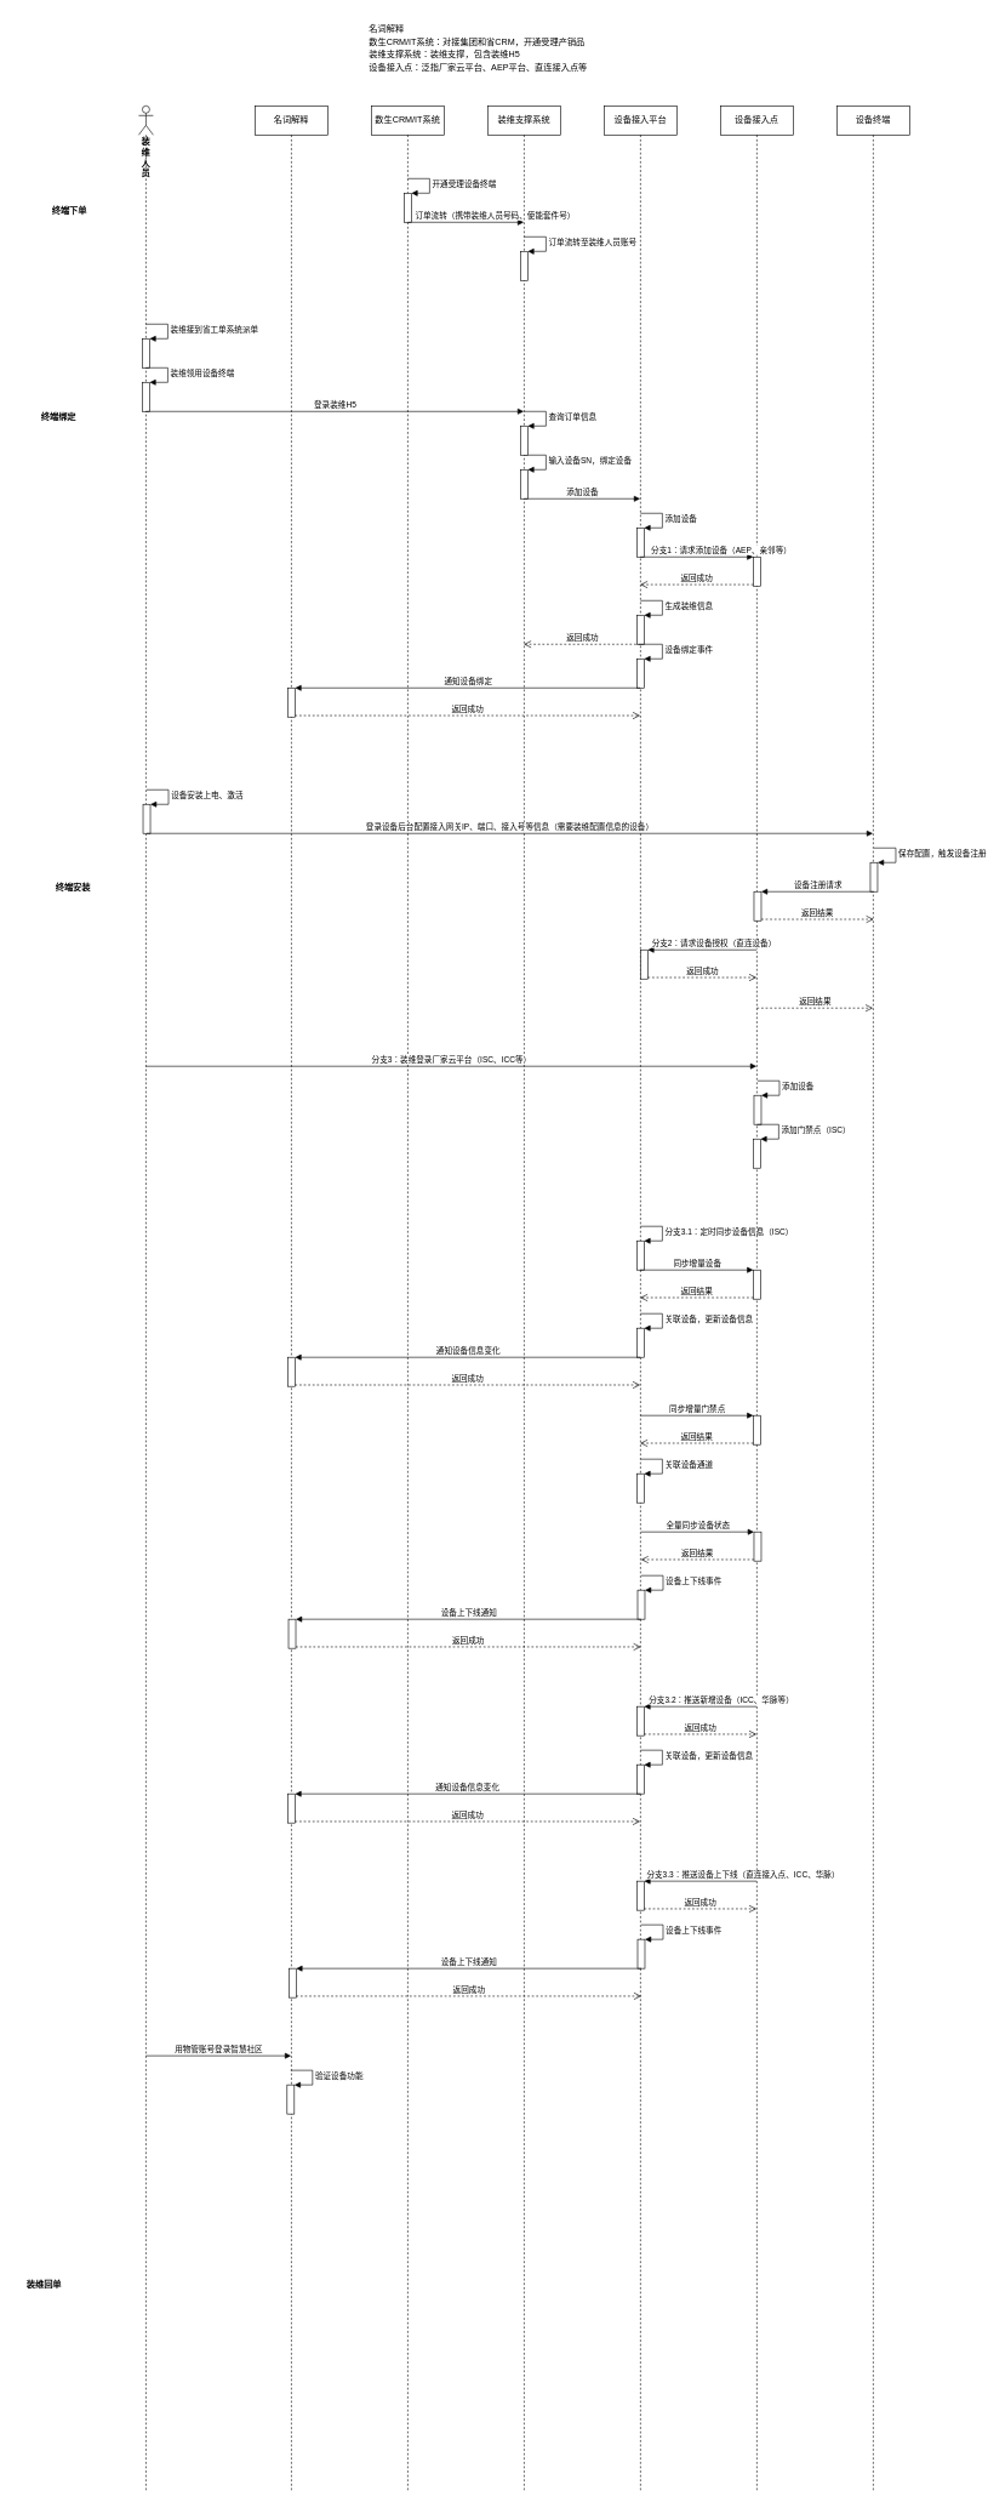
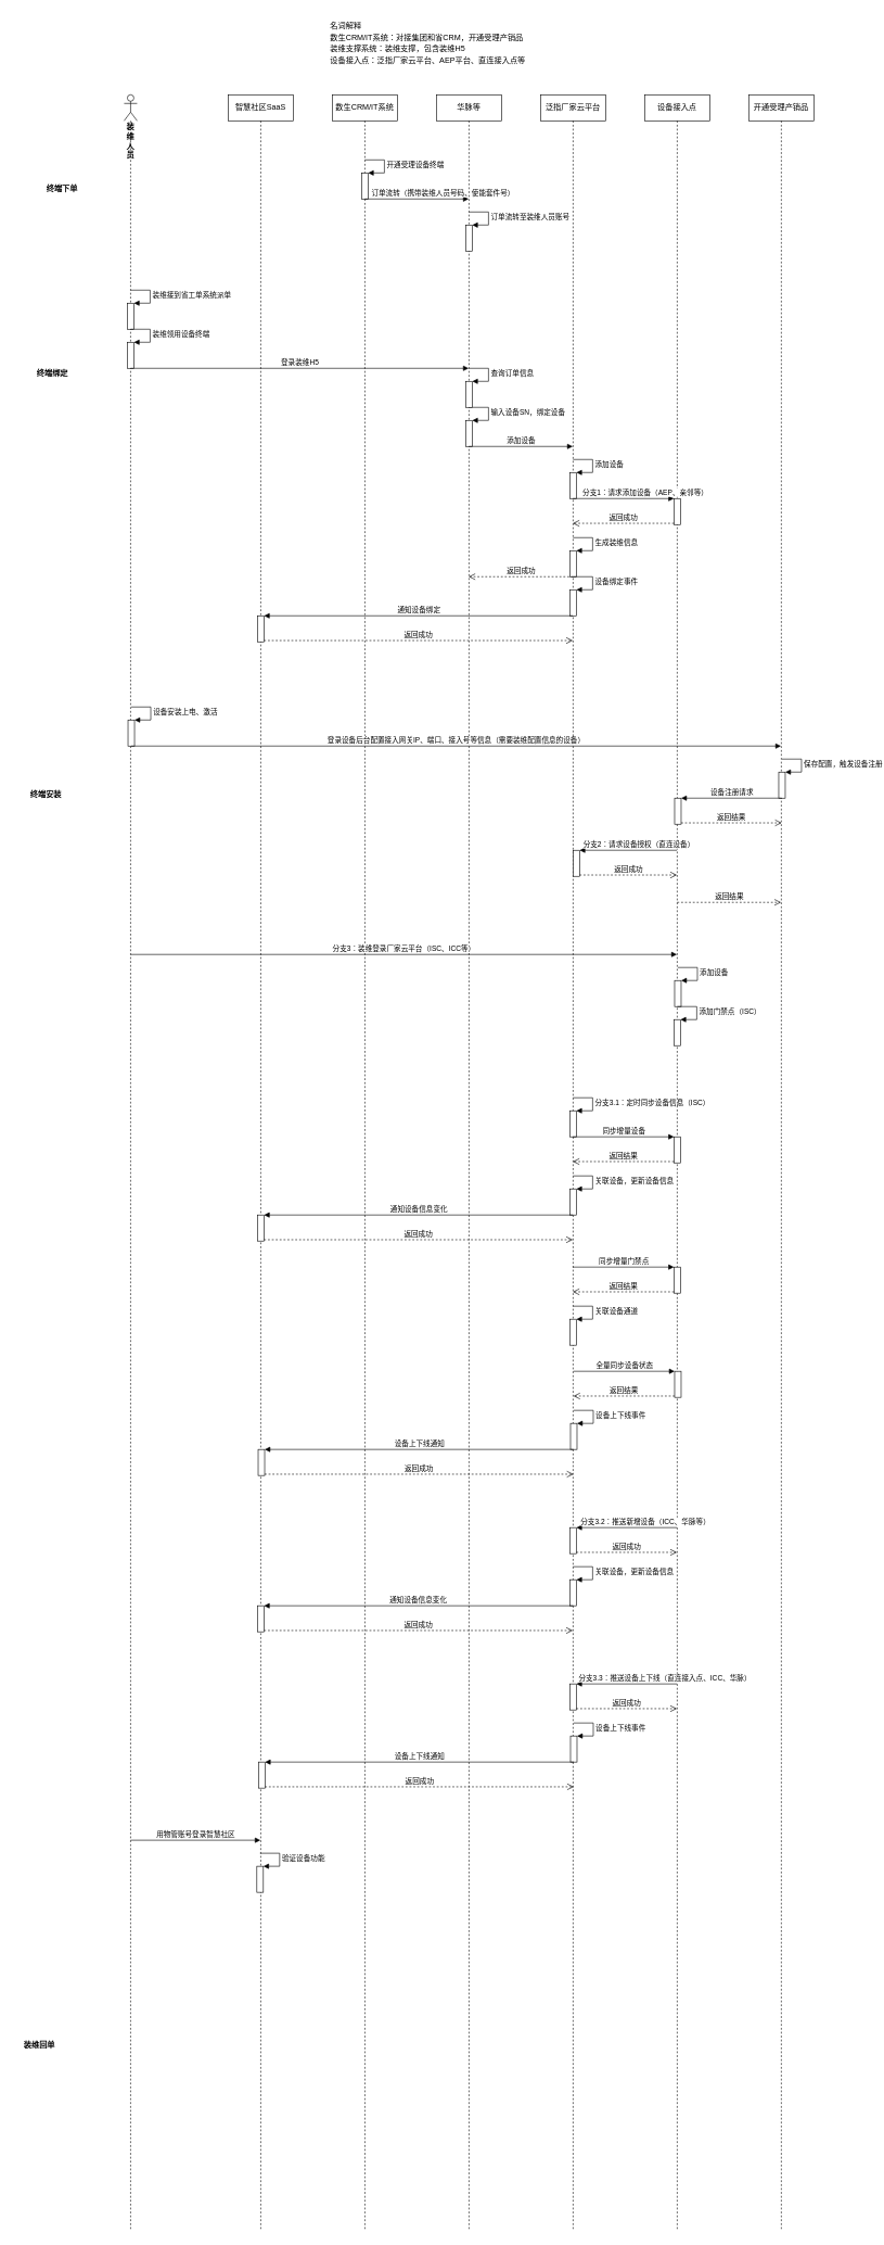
- <mxCell id="2" value="名词解释" style="shape=umlLifeline;perimeter=lifelinePerimeter;whiteSpace=wrap;html=1;container=1;collapsible=0;recursiveResize=0;outlineConnect=0;" vertex="1" parent="1"><mxGeometry x="350" y="145" width="100" height="3280" as="geometry" /></mxCell>
+ <mxCell id="2" value="智慧社区SaaS" style="shape=umlLifeline;perimeter=lifelinePerimeter;whiteSpace=wrap;html=1;container=1;collapsible=0;recursiveResize=0;outlineConnect=0;" vertex="1" parent="1"><mxGeometry x="350" y="145" width="100" height="3280" as="geometry" /></mxCell>
- <mxCell id="13" value="装维支撑系统" style="shape=umlLifeline;perimeter=lifelinePerimeter;whiteSpace=wrap;html=1;container=1;collapsible=0;recursiveResize=0;outlineConnect=0;" parent="1" vertex="1"><mxGeometry x="670" y="145" width="100" height="3280" as="geometry" /></mxCell>
+ <mxCell id="13" value="华脉等" style="shape=umlLifeline;perimeter=lifelinePerimeter;whiteSpace=wrap;html=1;container=1;collapsible=0;recursiveResize=0;outlineConnect=0;" parent="1" vertex="1"><mxGeometry x="670" y="145" width="100" height="3280" as="geometry" /></mxCell>
- <mxCell id="19" value="设备接入平台" style="shape=umlLifeline;perimeter=lifelinePerimeter;whiteSpace=wrap;html=1;container=1;collapsible=0;recursiveResize=0;outlineConnect=0;" parent="1" vertex="1"><mxGeometry x="830" y="145" width="100" height="3280" as="geometry" /></mxCell>
+ <mxCell id="19" value="泛指厂家云平台" style="shape=umlLifeline;perimeter=lifelinePerimeter;whiteSpace=wrap;html=1;container=1;collapsible=0;recursiveResize=0;outlineConnect=0;" parent="1" vertex="1"><mxGeometry x="830" y="145" width="100" height="3280" as="geometry" /></mxCell>
- <mxCell id="47" value="设备终端" style="shape=umlLifeline;perimeter=lifelinePerimeter;whiteSpace=wrap;html=1;container=1;collapsible=0;recursiveResize=0;outlineConnect=0;" parent="1" vertex="1"><mxGeometry x="1150" y="145" width="100" height="3280" as="geometry" /></mxCell>
+ <mxCell id="47" value="开通受理产销品" style="shape=umlLifeline;perimeter=lifelinePerimeter;whiteSpace=wrap;html=1;container=1;collapsible=0;recursiveResize=0;outlineConnect=0;" parent="1" vertex="1"><mxGeometry x="1150" y="145" width="100" height="3280" as="geometry" /></mxCell>
- <mxCell id="65" value="终端安装" style="text;align=center;fontStyle=1;verticalAlign=middle;spacingLeft=3;spacingRight=3;strokeColor=none;rotatable=0;points=[[0,0.5],[1,0.5]];portConstraint=eastwest;" vertex="1" parent="1"><mxGeometry x="60" y="1205" width="80" height="26" as="geometry" /></mxCell>
+ <mxCell id="65" value="终端安装" style="text;align=center;fontStyle=1;verticalAlign=middle;spacingLeft=3;spacingRight=3;strokeColor=none;rotatable=0;points=[[0,0.5],[1,0.5]];portConstraint=eastwest;" vertex="1" parent="1"><mxGeometry x="30" y="1205" width="80" height="26" as="geometry" /></mxCell>
